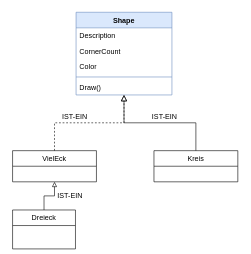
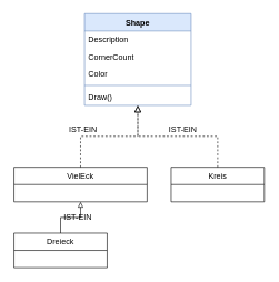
- <mxCell id="9" style="edgeStyle=orthogonalEdgeStyle;rounded=0;orthogonalLoop=1;jettySize=auto;html=1;endArrow=block;endFill=0;endSize=8;" edge="1" parent="1" source="12" target="2"><mxGeometry relative="1" as="geometry"><mxPoint x="326.029" y="260" as="sourcePoint" /></mxGeometry></mxCell>
+ <mxCell id="9" style="edgeStyle=orthogonalEdgeStyle;rounded=0;orthogonalLoop=1;jettySize=auto;html=1;endArrow=block;endFill=0;endSize=8;dashed=1;" edge="1" parent="1" source="12" target="2"><mxGeometry relative="1" as="geometry"><mxPoint x="326.029" y="260" as="sourcePoint" /></mxGeometry></mxCell>
- <mxCell id="11" value="VielEck" style="swimlane;fontStyle=0;childLayout=stackLayout;horizontal=1;startSize=26;fillColor=none;horizontalStack=0;resizeParent=1;resizeParentMax=0;resizeLast=0;collapsible=1;marginBottom=0;whiteSpace=wrap;html=1;" vertex="1" parent="1"><mxGeometry x="20" y="251" width="140" height="52" as="geometry" /></mxCell>
+ <mxCell id="11" value="VielEck" style="swimlane;fontStyle=0;childLayout=stackLayout;horizontal=1;startSize=26;fillColor=none;horizontalStack=0;resizeParent=1;resizeParentMax=0;resizeLast=0;collapsible=1;marginBottom=0;whiteSpace=wrap;html=1;" vertex="1" parent="1"><mxGeometry x="20" y="251" width="200" height="52" as="geometry" /></mxCell>
- <mxCell id="13" value="Dreieck" style="swimlane;fontStyle=0;childLayout=stackLayout;horizontal=1;startSize=26;fillColor=none;horizontalStack=0;resizeParent=1;resizeParentMax=0;resizeLast=0;collapsible=1;marginBottom=0;whiteSpace=wrap;html=1;" vertex="1" parent="1"><mxGeometry x="20" y="350" width="105" height="65" as="geometry" /></mxCell>
+ <mxCell id="13" value="Dreieck" style="swimlane;fontStyle=0;childLayout=stackLayout;horizontal=1;startSize=26;fillColor=none;horizontalStack=0;resizeParent=1;resizeParentMax=0;resizeLast=0;collapsible=1;marginBottom=0;whiteSpace=wrap;html=1;" vertex="1" parent="1"><mxGeometry x="20" y="350" width="140" height="52" as="geometry" /></mxCell>
